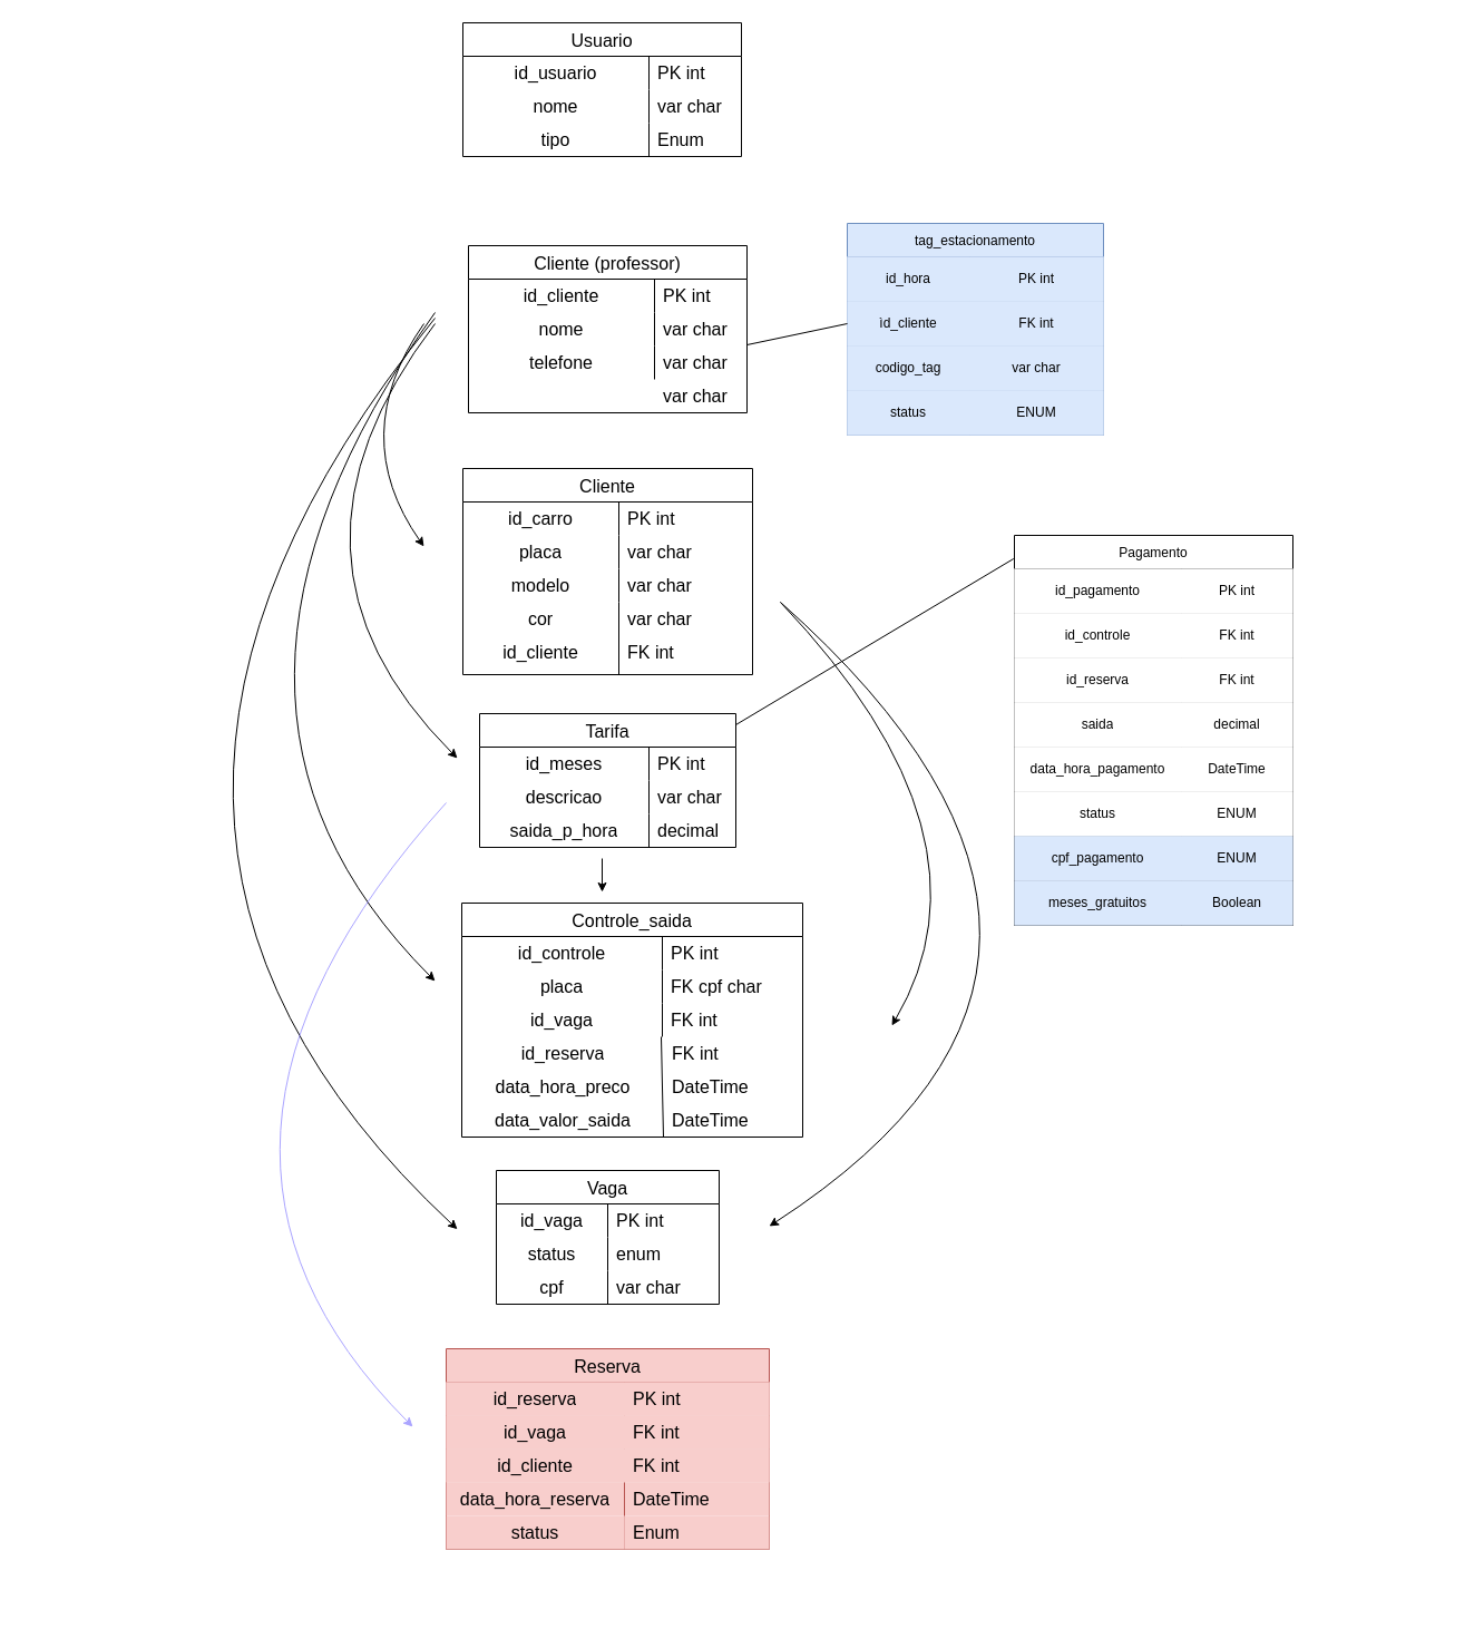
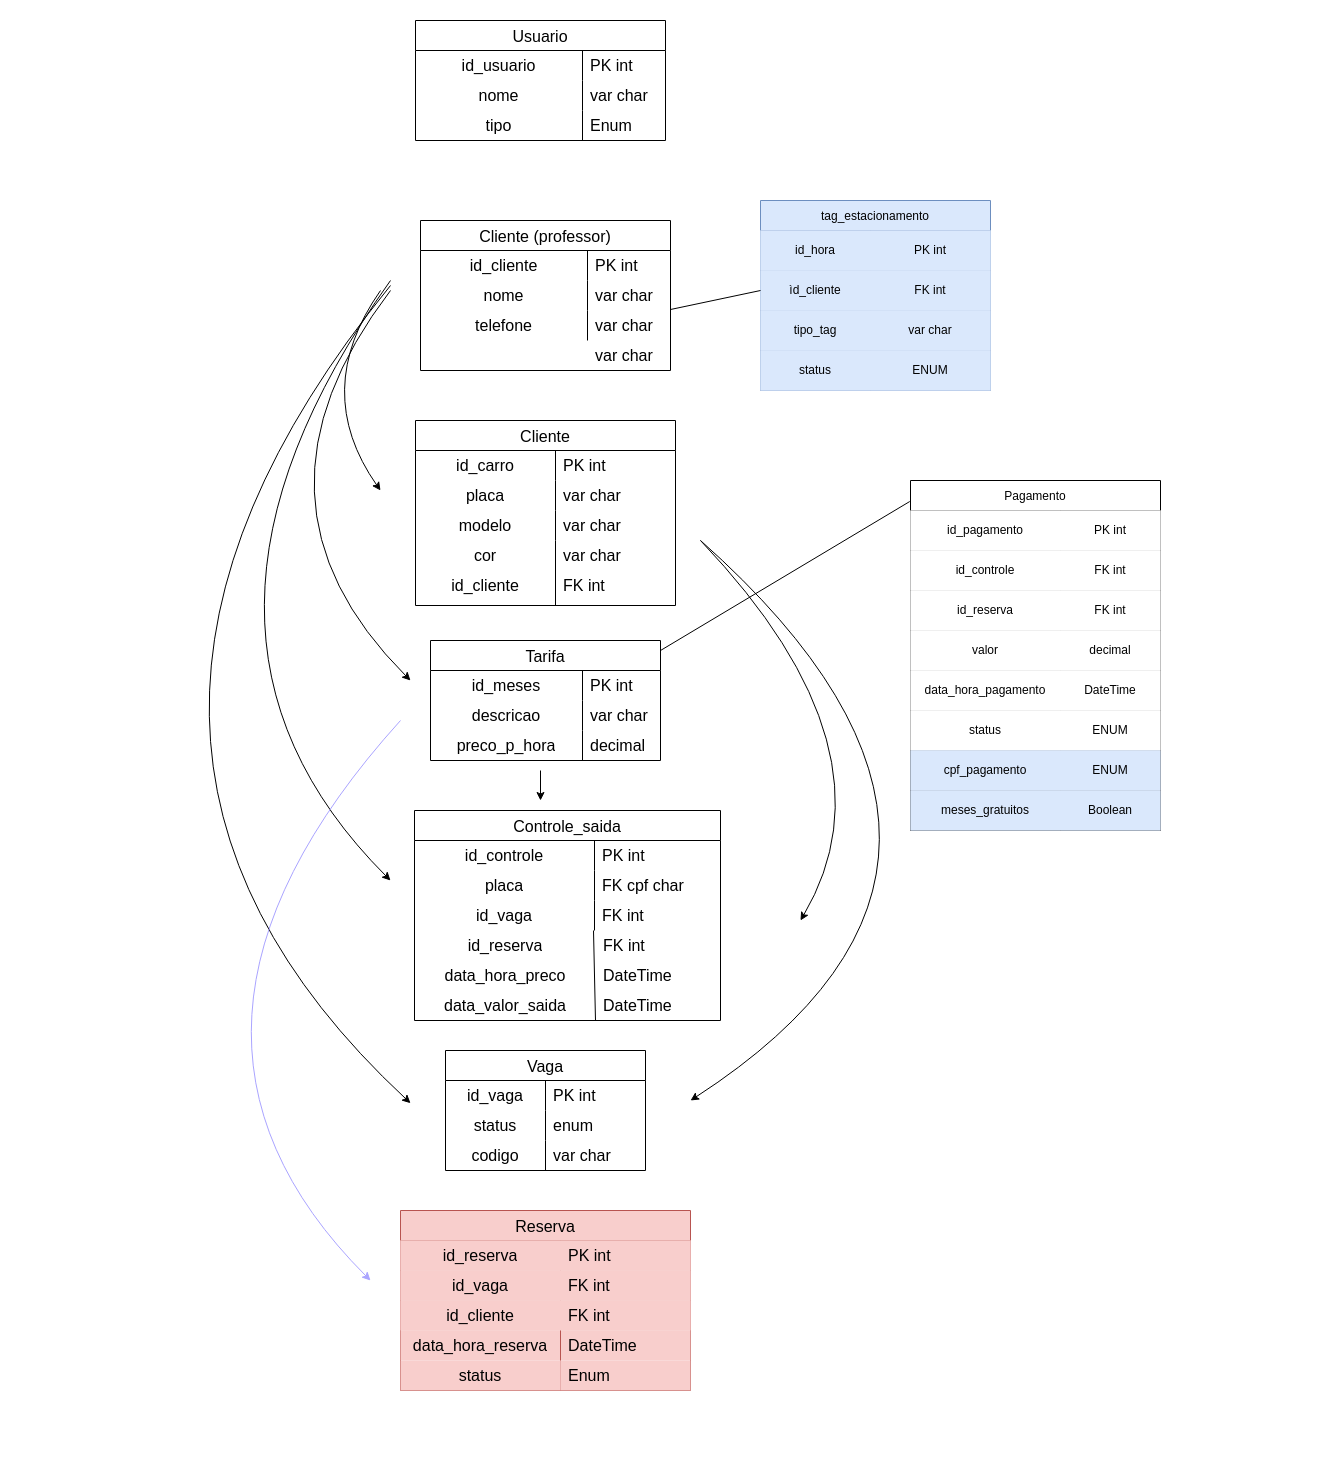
- <mxCell id="135" value="codigo_tag" style="shape=partialRectangle;html=1;whiteSpace=wrap;connectable=0;strokeColor=#6c8ebf;overflow=hidden;fillColor=#dae8fc;top=0;left=0;bottom=0;right=0;pointerEvents=1;" parent="134" vertex="1"><mxGeometry width="110" height="40" as="geometry"><mxRectangle width="110" height="40" as="alternateBounds" /></mxGeometry></mxCell>
+ <mxCell id="135" value="tipo_tag" style="shape=partialRectangle;html=1;whiteSpace=wrap;connectable=0;strokeColor=#6c8ebf;overflow=hidden;fillColor=#dae8fc;top=0;left=0;bottom=0;right=0;pointerEvents=1;" parent="134" vertex="1"><mxGeometry width="110" height="40" as="geometry"><mxRectangle width="110" height="40" as="alternateBounds" /></mxGeometry></mxCell>
- <mxCell id="100" value="saida" style="shape=partialRectangle;html=1;whiteSpace=wrap;connectable=0;overflow=hidden;top=0;left=0;bottom=0;right=0;pointerEvents=1;" parent="99" vertex="1"><mxGeometry width="150" height="40" as="geometry"><mxRectangle width="150" height="40" as="alternateBounds" /></mxGeometry></mxCell>
+ <mxCell id="100" value="valor" style="shape=partialRectangle;html=1;whiteSpace=wrap;connectable=0;overflow=hidden;top=0;left=0;bottom=0;right=0;pointerEvents=1;" parent="99" vertex="1"><mxGeometry width="150" height="40" as="geometry"><mxRectangle width="150" height="40" as="alternateBounds" /></mxGeometry></mxCell>
- <mxCell id="50" value="saida_p_hora" style="shape=partialRectangle;html=1;whiteSpace=wrap;connectable=0;fillColor=none;top=0;left=0;bottom=0;right=0;overflow=hidden;strokeColor=inherit;fontSize=16;" parent="49" vertex="1"><mxGeometry width="152" height="30" as="geometry"><mxRectangle width="152" height="30" as="alternateBounds" /></mxGeometry></mxCell>
+ <mxCell id="50" value="preco_p_hora" style="shape=partialRectangle;html=1;whiteSpace=wrap;connectable=0;fillColor=none;top=0;left=0;bottom=0;right=0;overflow=hidden;strokeColor=inherit;fontSize=16;" parent="49" vertex="1"><mxGeometry width="152" height="30" as="geometry"><mxRectangle width="152" height="30" as="alternateBounds" /></mxGeometry></mxCell>
- <mxCell id="10" value="cpf" style="shape=partialRectangle;html=1;whiteSpace=wrap;connectable=0;fillColor=none;top=0;left=0;bottom=0;right=0;overflow=hidden;strokeColor=inherit;fontSize=16;" parent="9" vertex="1"><mxGeometry width="100" height="30" as="geometry"><mxRectangle width="100" height="30" as="alternateBounds" /></mxGeometry></mxCell>
+ <mxCell id="10" value="codigo" style="shape=partialRectangle;html=1;whiteSpace=wrap;connectable=0;fillColor=none;top=0;left=0;bottom=0;right=0;overflow=hidden;strokeColor=inherit;fontSize=16;" parent="9" vertex="1"><mxGeometry width="100" height="30" as="geometry"><mxRectangle width="100" height="30" as="alternateBounds" /></mxGeometry></mxCell>
